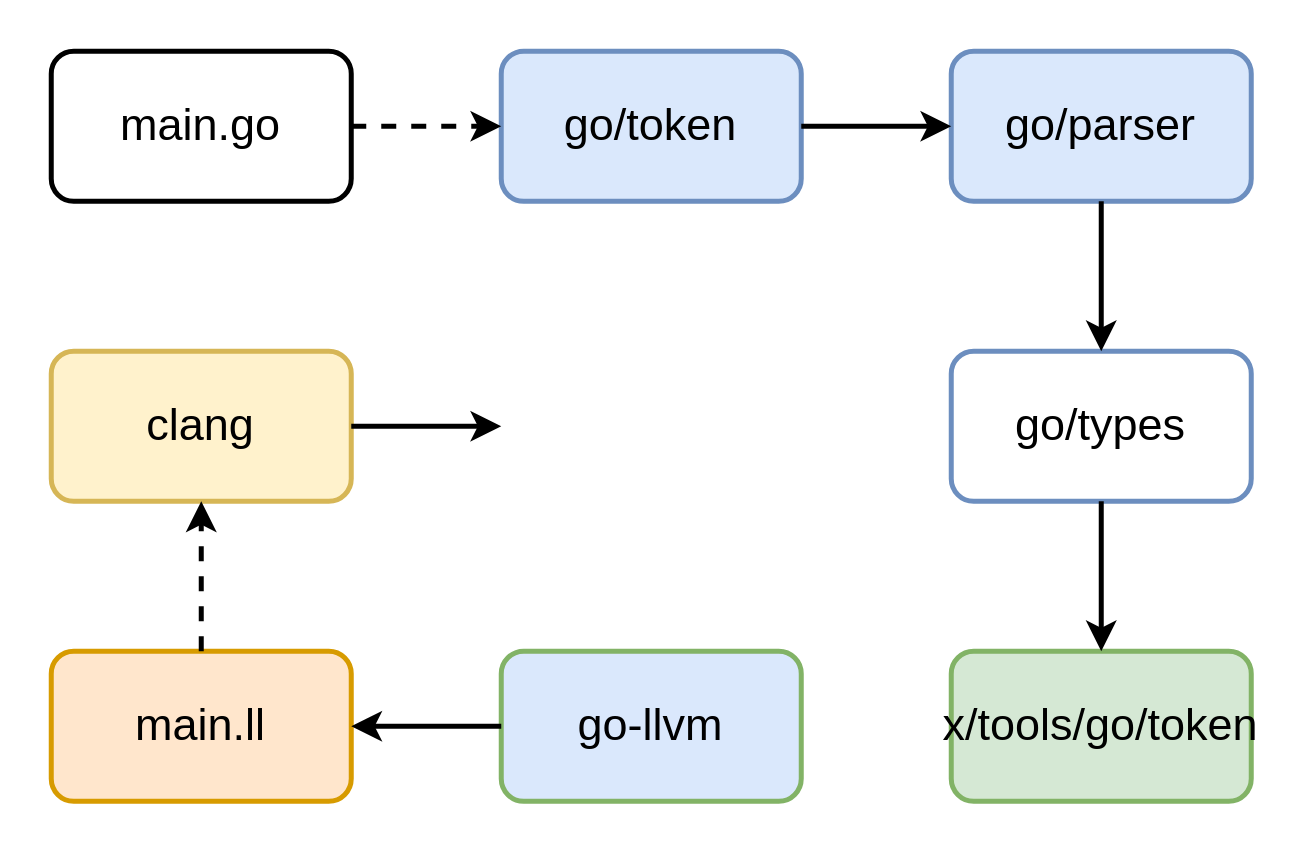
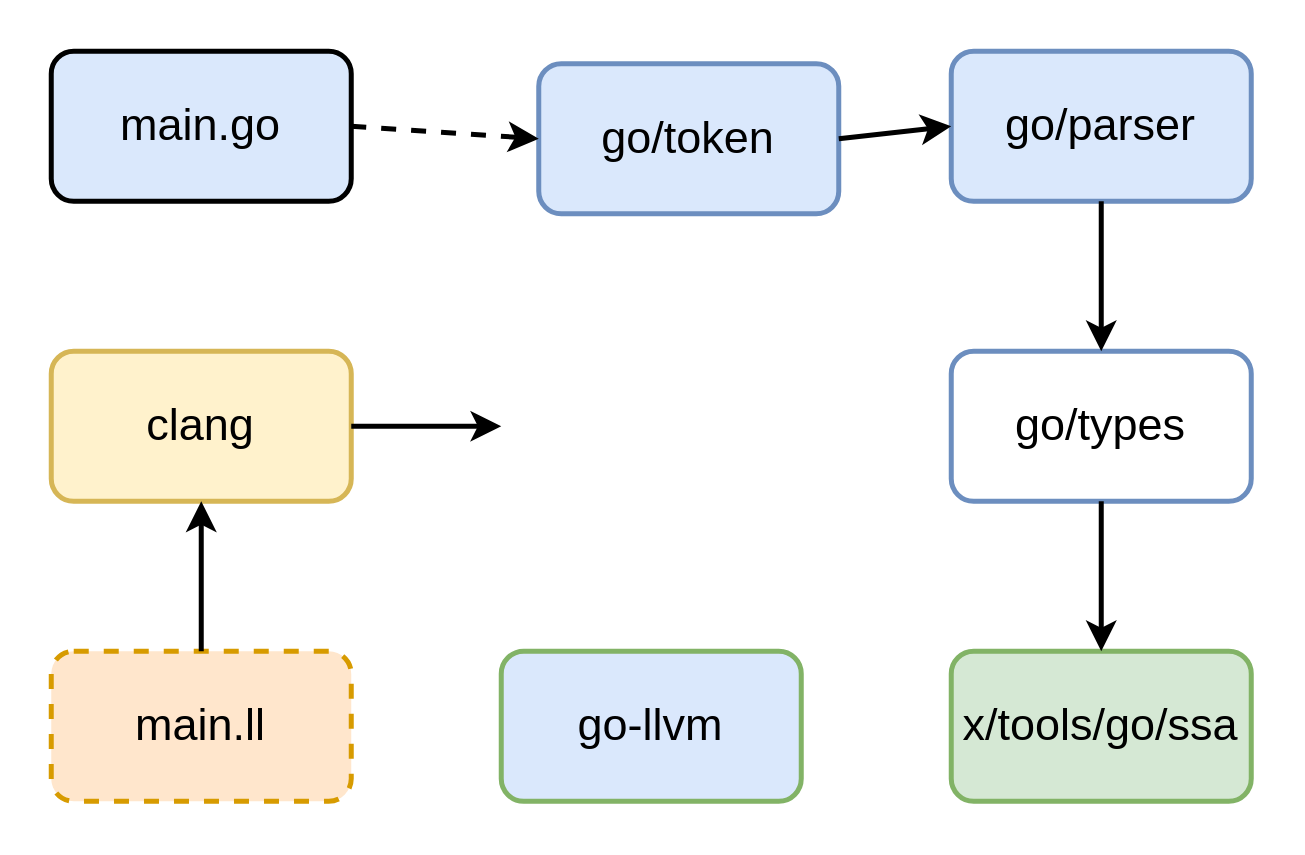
- <mxCell id="3" value="&lt;font style=&quot;font-size: 18px&quot;&gt;main.go&lt;/font&gt;" style="rounded=1;whiteSpace=wrap;html=1;strokeWidth=2;" parent="1" vertex="1"><mxGeometry x="20" y="20" width="120" height="60" as="geometry" /></mxCell>
+ <mxCell id="3" value="&lt;font style=&quot;font-size: 18px&quot;&gt;main.go&lt;/font&gt;" style="rounded=1;whiteSpace=wrap;html=1;strokeWidth=2;fillColor=#dae8fc;" parent="1" vertex="1"><mxGeometry x="20" y="20" width="120" height="60" as="geometry" /></mxCell>
- <mxCell id="4" value="&lt;font style=&quot;font-size: 18px&quot;&gt;go/token&lt;/font&gt;" style="rounded=1;whiteSpace=wrap;html=1;strokeWidth=2;fillColor=#dae8fc;strokeColor=#6c8ebf;" parent="1" vertex="1"><mxGeometry x="200" y="20" width="120" height="60" as="geometry" /></mxCell>
+ <mxCell id="4" value="&lt;font style=&quot;font-size: 18px&quot;&gt;go/token&lt;/font&gt;" style="rounded=1;whiteSpace=wrap;html=1;strokeWidth=2;fillColor=#dae8fc;strokeColor=#6c8ebf;" parent="1" vertex="1"><mxGeometry x="215" y="25" width="120" height="60" as="geometry" /></mxCell>
- <mxCell id="15" value="" style="endArrow=classic;html=1;rounded=0;fontSize=18;strokeWidth=2;exitX=0.5;exitY=0;exitDx=0;exitDy=0;entryX=0.5;entryY=1;entryDx=0;entryDy=0;dashed=1;" parent="1" source="8" target="9" edge="1"><mxGeometry width="50" height="50" relative="1" as="geometry"><mxPoint x="190" y="210" as="sourcePoint" /><mxPoint x="250" y="210" as="targetPoint" /></mxGeometry></mxCell>
+ <mxCell id="15" value="" style="endArrow=classic;html=1;rounded=0;fontSize=18;strokeWidth=2;exitX=0.5;exitY=0;exitDx=0;exitDy=0;entryX=0.5;entryY=1;entryDx=0;entryDy=0;" parent="1" source="8" target="9" edge="1"><mxGeometry width="50" height="50" relative="1" as="geometry"><mxPoint x="190" y="210" as="sourcePoint" /><mxPoint x="250" y="210" as="targetPoint" /></mxGeometry></mxCell>
- <mxCell id="8" value="&lt;font style=&quot;font-size: 18px&quot;&gt;main.ll&lt;/font&gt;" style="rounded=1;whiteSpace=wrap;html=1;strokeWidth=2;fillColor=#ffe6cc;strokeColor=#d79b00;" parent="1" vertex="1"><mxGeometry x="20" y="260" width="120" height="60" as="geometry" /></mxCell>
+ <mxCell id="8" value="&lt;font style=&quot;font-size: 18px&quot;&gt;main.ll&lt;/font&gt;" style="rounded=1;whiteSpace=wrap;html=1;strokeWidth=2;fillColor=#ffe6cc;strokeColor=#d79b00;dashed=1;" parent="1" vertex="1"><mxGeometry x="20" y="260" width="120" height="60" as="geometry" /></mxCell>
- <mxCell id="14" value="" style="endArrow=classic;html=1;rounded=0;fontSize=18;strokeWidth=2;exitX=0;exitY=0.5;exitDx=0;exitDy=0;entryX=1;entryY=0.5;entryDx=0;entryDy=0;" parent="1" source="7" target="8" edge="1"><mxGeometry width="50" height="50" relative="1" as="geometry"><mxPoint x="180" y="200" as="sourcePoint" /><mxPoint x="240" y="200" as="targetPoint" /></mxGeometry></mxCell>
- <mxCell id="6" value="&lt;font style=&quot;font-size: 18px&quot;&gt;x/tools/go/token&lt;br&gt;&lt;/font&gt;" style="rounded=1;whiteSpace=wrap;html=1;strokeWidth=2;fillColor=#d5e8d4;strokeColor=#82b366;" parent="1" vertex="1"><mxGeometry x="380" y="260" width="120" height="60" as="geometry" /></mxCell>
+ <mxCell id="6" value="&lt;font style=&quot;font-size: 18px&quot;&gt;x/tools/go/ssa&lt;br&gt;&lt;/font&gt;" style="rounded=1;whiteSpace=wrap;html=1;strokeWidth=2;fillColor=#d5e8d4;strokeColor=#82b366;" parent="1" vertex="1"><mxGeometry x="380" y="260" width="120" height="60" as="geometry" /></mxCell>
